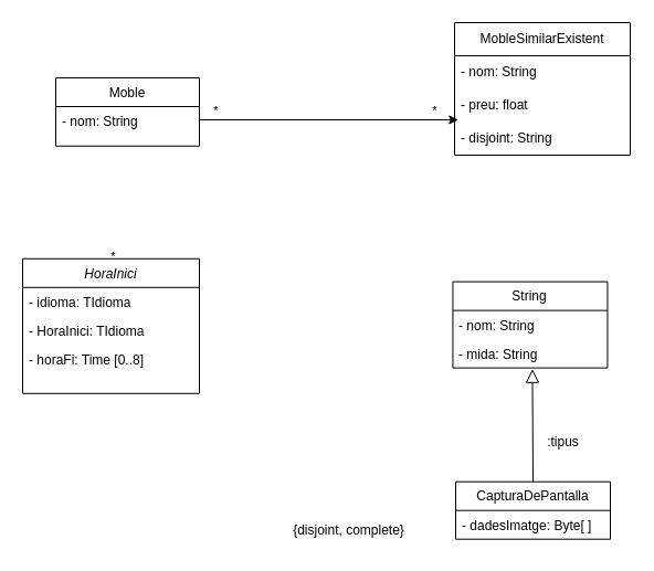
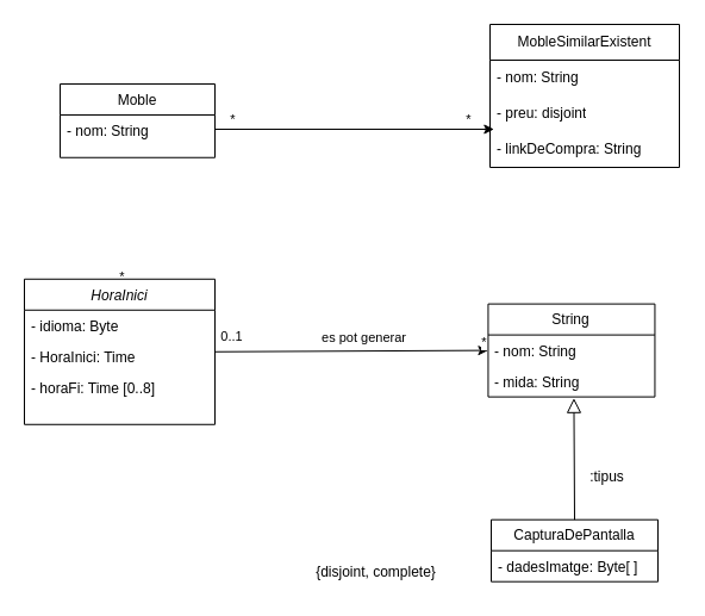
- <mxCell id="21" value="- preu: float" style="text;strokeColor=none;fillColor=none;align=left;verticalAlign=middle;spacingLeft=4;spacingRight=4;overflow=hidden;points=[[0,0.5],[1,0.5]];portConstraint=eastwest;rotatable=0;whiteSpace=wrap;html=1;" vertex="1" parent="19"><mxGeometry y="60" width="159" height="30" as="geometry" /></mxCell>
+ <mxCell id="21" value="- preu: disjoint" style="text;strokeColor=none;fillColor=none;align=left;verticalAlign=middle;spacingLeft=4;spacingRight=4;overflow=hidden;points=[[0,0.5],[1,0.5]];portConstraint=eastwest;rotatable=0;whiteSpace=wrap;html=1;" vertex="1" parent="19"><mxGeometry y="60" width="159" height="30" as="geometry" /></mxCell>
- <mxCell id="22" value="- disjoint: String" style="text;strokeColor=none;fillColor=none;align=left;verticalAlign=middle;spacingLeft=4;spacingRight=4;overflow=hidden;points=[[0,0.5],[1,0.5]];portConstraint=eastwest;rotatable=0;whiteSpace=wrap;html=1;" vertex="1" parent="19"><mxGeometry y="90" width="159" height="30" as="geometry" /></mxCell>
+ <mxCell id="22" value="- linkDeCompra: String" style="text;strokeColor=none;fillColor=none;align=left;verticalAlign=middle;spacingLeft=4;spacingRight=4;overflow=hidden;points=[[0,0.5],[1,0.5]];portConstraint=eastwest;rotatable=0;whiteSpace=wrap;html=1;" vertex="1" parent="19"><mxGeometry y="90" width="159" height="30" as="geometry" /></mxCell>
- <mxCell id="4" value="- idioma: TIdioma" style="text;align=left;verticalAlign=top;spacingLeft=4;spacingRight=4;overflow=hidden;rotatable=0;points=[[0,0.5],[1,0.5]];portConstraint=eastwest;rounded=0;shadow=0;html=0;" vertex="1" parent="3"><mxGeometry y="26" width="160" height="26" as="geometry" /></mxCell>
+ <mxCell id="4" value="- idioma: Byte" style="text;align=left;verticalAlign=top;spacingLeft=4;spacingRight=4;overflow=hidden;rotatable=0;points=[[0,0.5],[1,0.5]];portConstraint=eastwest;rounded=0;shadow=0;html=0;" vertex="1" parent="3"><mxGeometry y="26" width="160" height="26" as="geometry" /></mxCell>
+ <mxCell id="10" style="rounded=0;orthogonalLoop=1;jettySize=auto;html=1;exitX=1;exitY=0.5;exitDx=0;exitDy=0;entryX=0;entryY=0.5;entryDx=0;entryDy=0;" edge="1" parent="1" source="3" target="7"><mxGeometry relative="1" as="geometry"><mxPoint x="309.59" y="273.558" as="targetPoint" /></mxGeometry></mxCell>
+ <mxCell id="11" value="0..1" style="edgeLabel;html=1;align=center;verticalAlign=middle;resizable=0;points=[];" connectable="0" vertex="1" parent="10"><mxGeometry x="-0.875" y="2" relative="1" as="geometry"><mxPoint y="-11" as="offset" /></mxGeometry></mxCell>
+ <mxCell id="12" value="*" style="edgeLabel;html=1;align=center;verticalAlign=middle;resizable=0;points=[];" connectable="0" vertex="1" parent="10"><mxGeometry x="0.865" y="-2" relative="1" as="geometry"><mxPoint x="11" y="-9" as="offset" /></mxGeometry></mxCell>
+ <mxCell id="13" value="es pot generar" style="edgeLabel;html=1;align=center;verticalAlign=middle;resizable=0;points=[];" connectable="0" vertex="1" parent="10"><mxGeometry x="0.088" relative="1" as="geometry"><mxPoint y="-12" as="offset" /></mxGeometry></mxCell>
- <mxCell id="5" value="- HoraInici: TIdioma" style="text;align=left;verticalAlign=top;spacingLeft=4;spacingRight=4;overflow=hidden;rotatable=0;points=[[0,0.5],[1,0.5]];portConstraint=eastwest;rounded=0;shadow=0;html=0;" vertex="1" parent="3"><mxGeometry y="52" width="160" height="26" as="geometry" /></mxCell>
+ <mxCell id="5" value="- HoraInici: Time" style="text;align=left;verticalAlign=top;spacingLeft=4;spacingRight=4;overflow=hidden;rotatable=0;points=[[0,0.5],[1,0.5]];portConstraint=eastwest;rounded=0;shadow=0;html=0;" vertex="1" parent="3"><mxGeometry y="52" width="160" height="26" as="geometry" /></mxCell>
